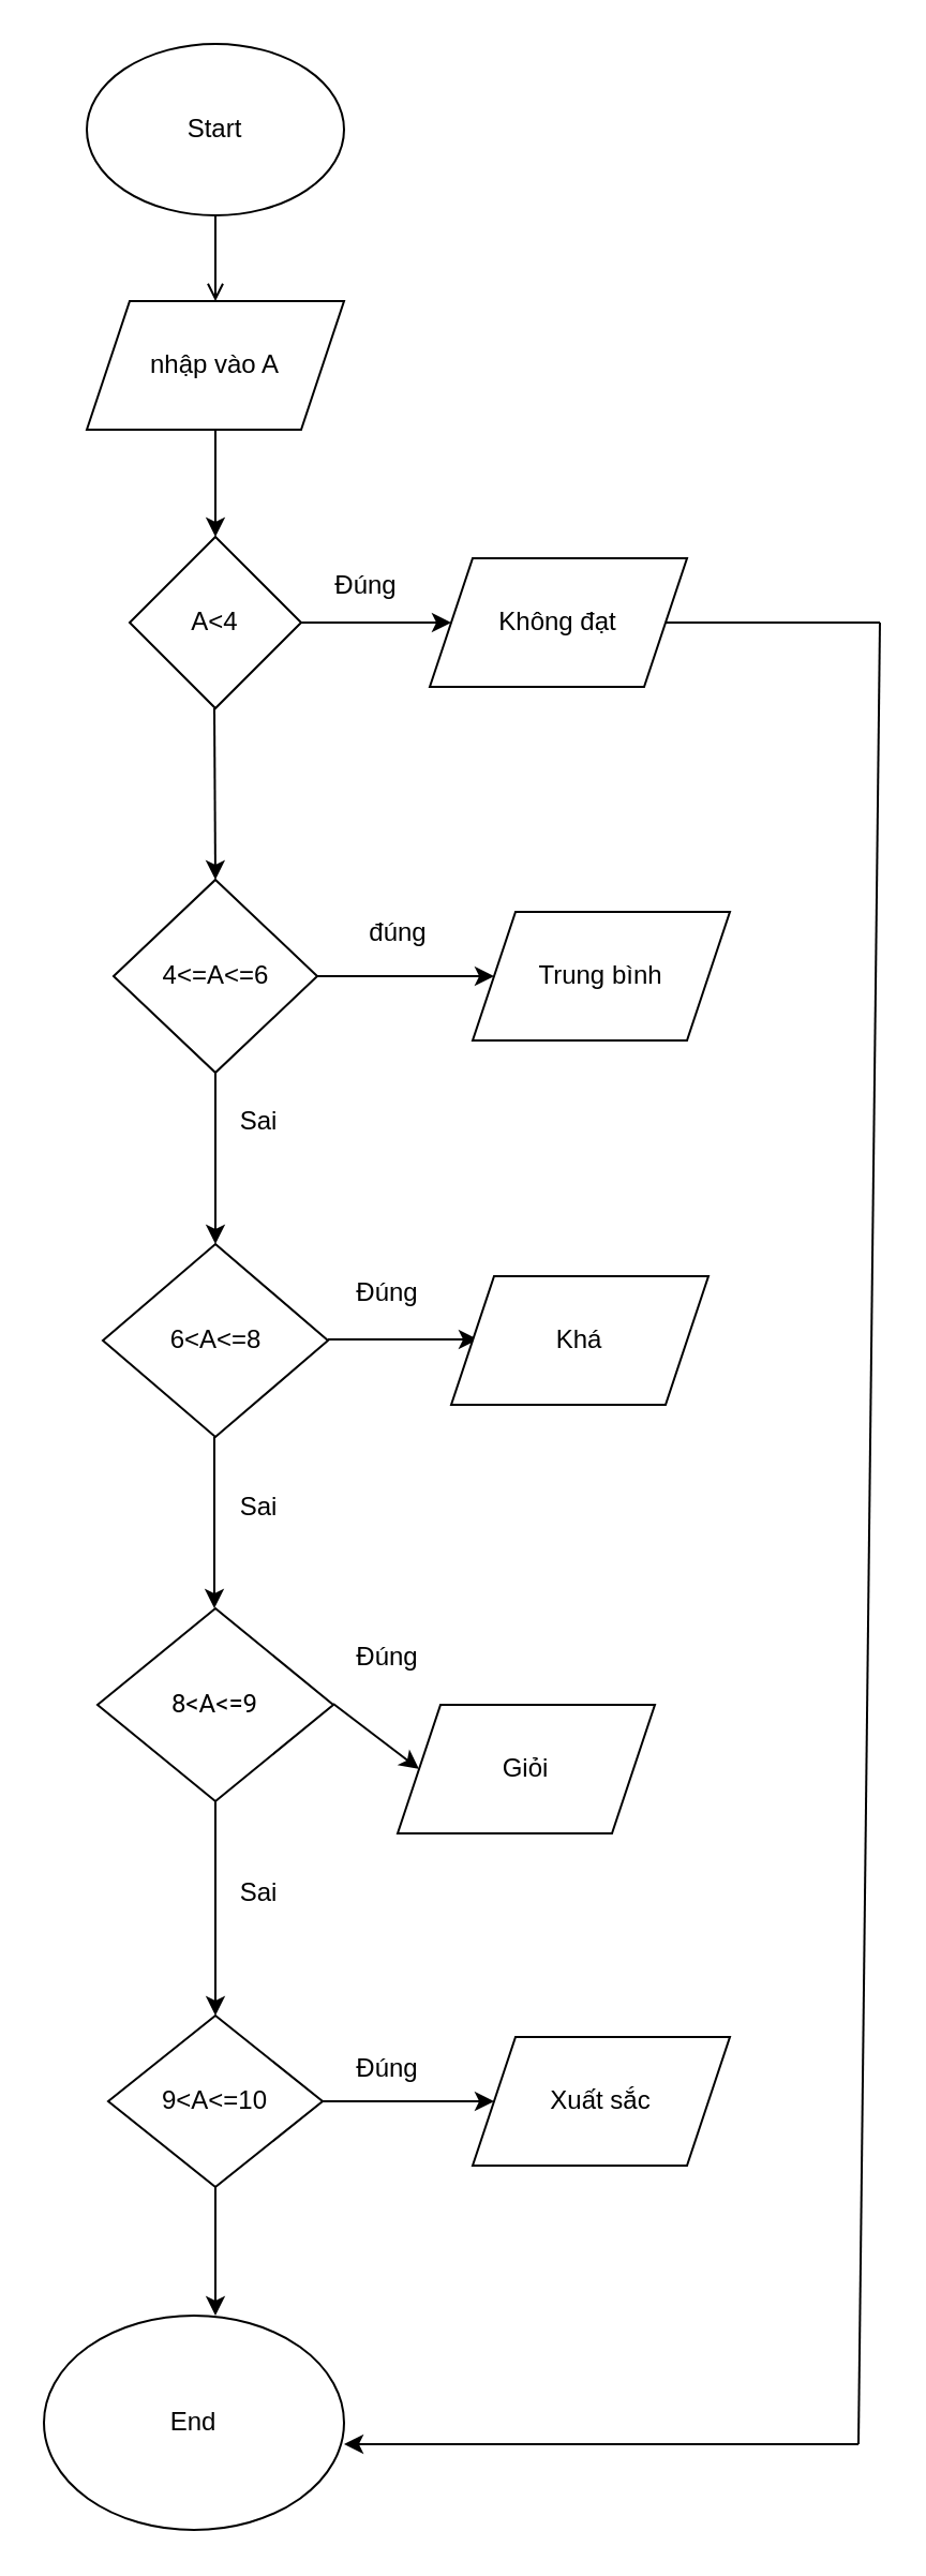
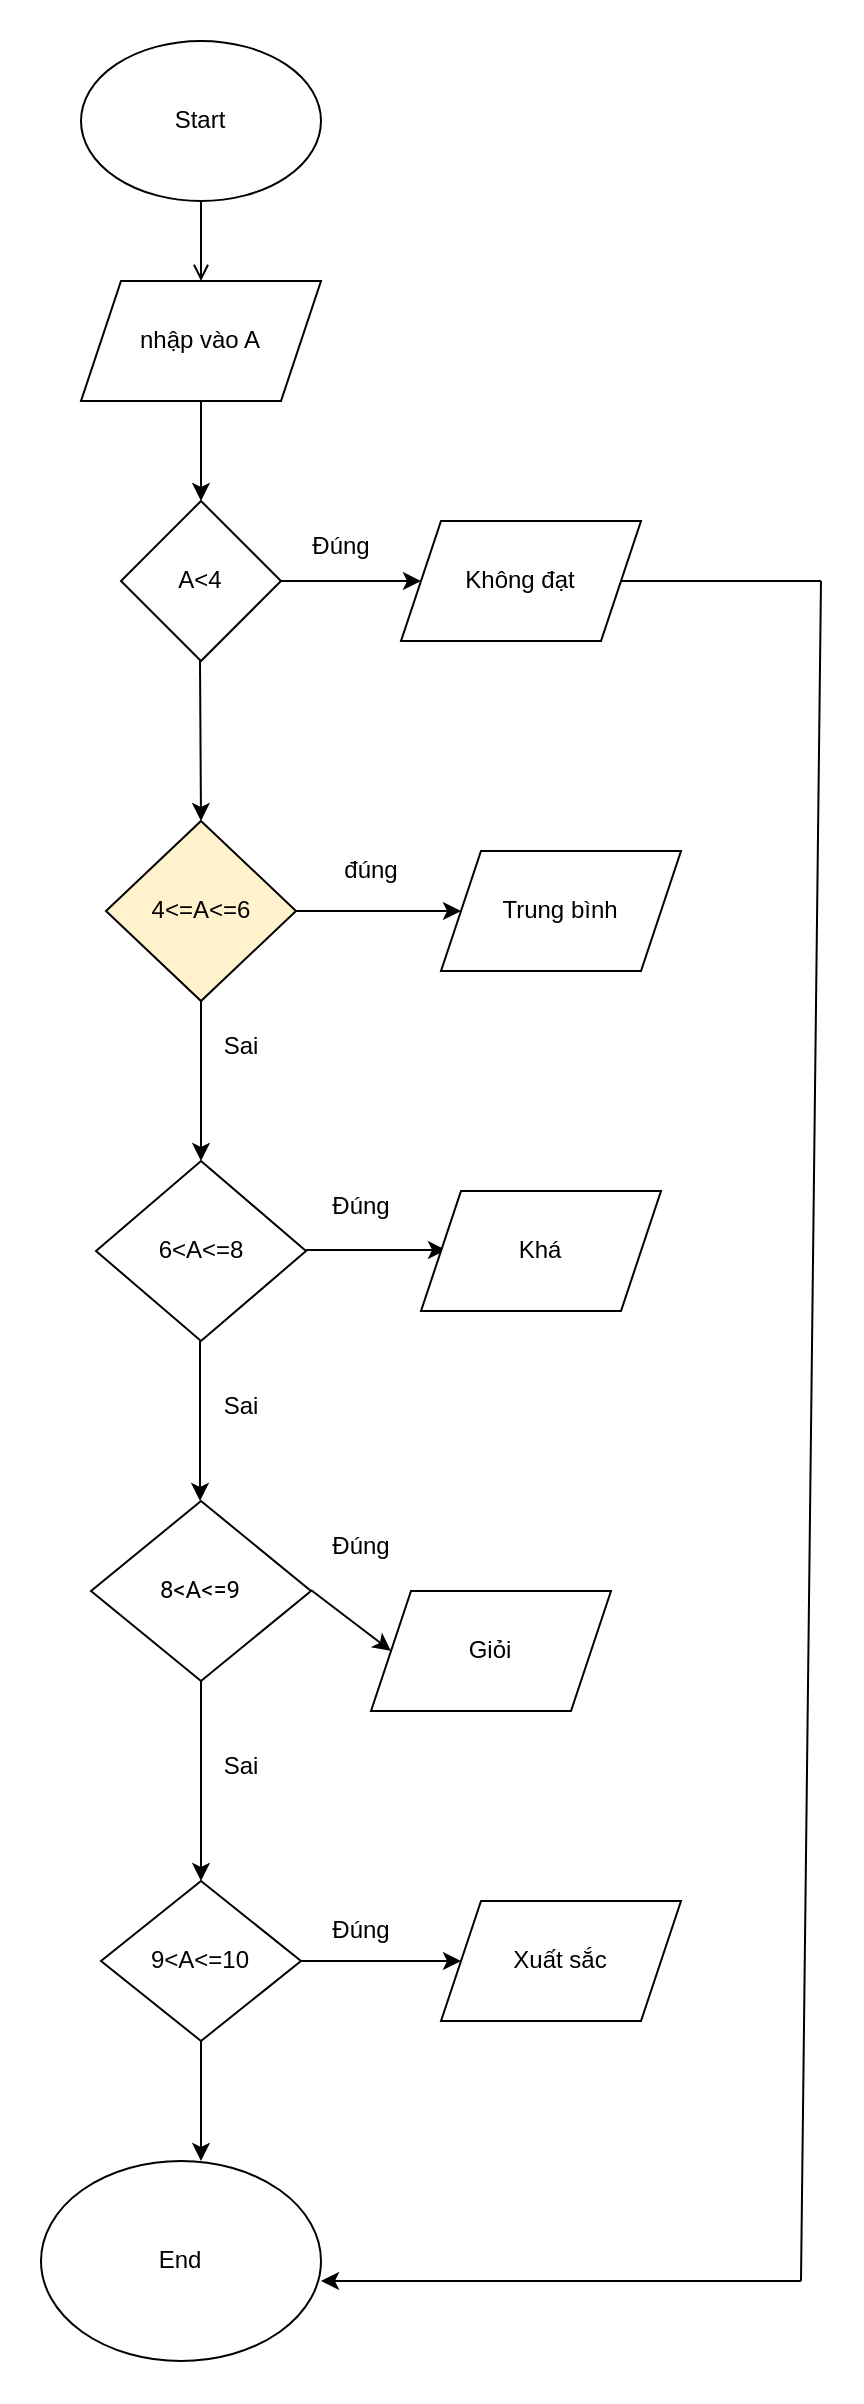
- <mxCell id="11" value="4&amp;lt;=A&amp;lt;=6" style="rhombus;whiteSpace=wrap;html=1;rounded=0;" parent="1" vertex="1"><mxGeometry x="52.5" y="410" width="95" height="90" as="geometry" /></mxCell>
+ <mxCell id="11" value="4&amp;lt;=A&amp;lt;=6" style="rhombus;whiteSpace=wrap;html=1;rounded=0;fillColor=#fff2cc;" parent="1" vertex="1"><mxGeometry x="52.5" y="410" width="95" height="90" as="geometry" /></mxCell>
